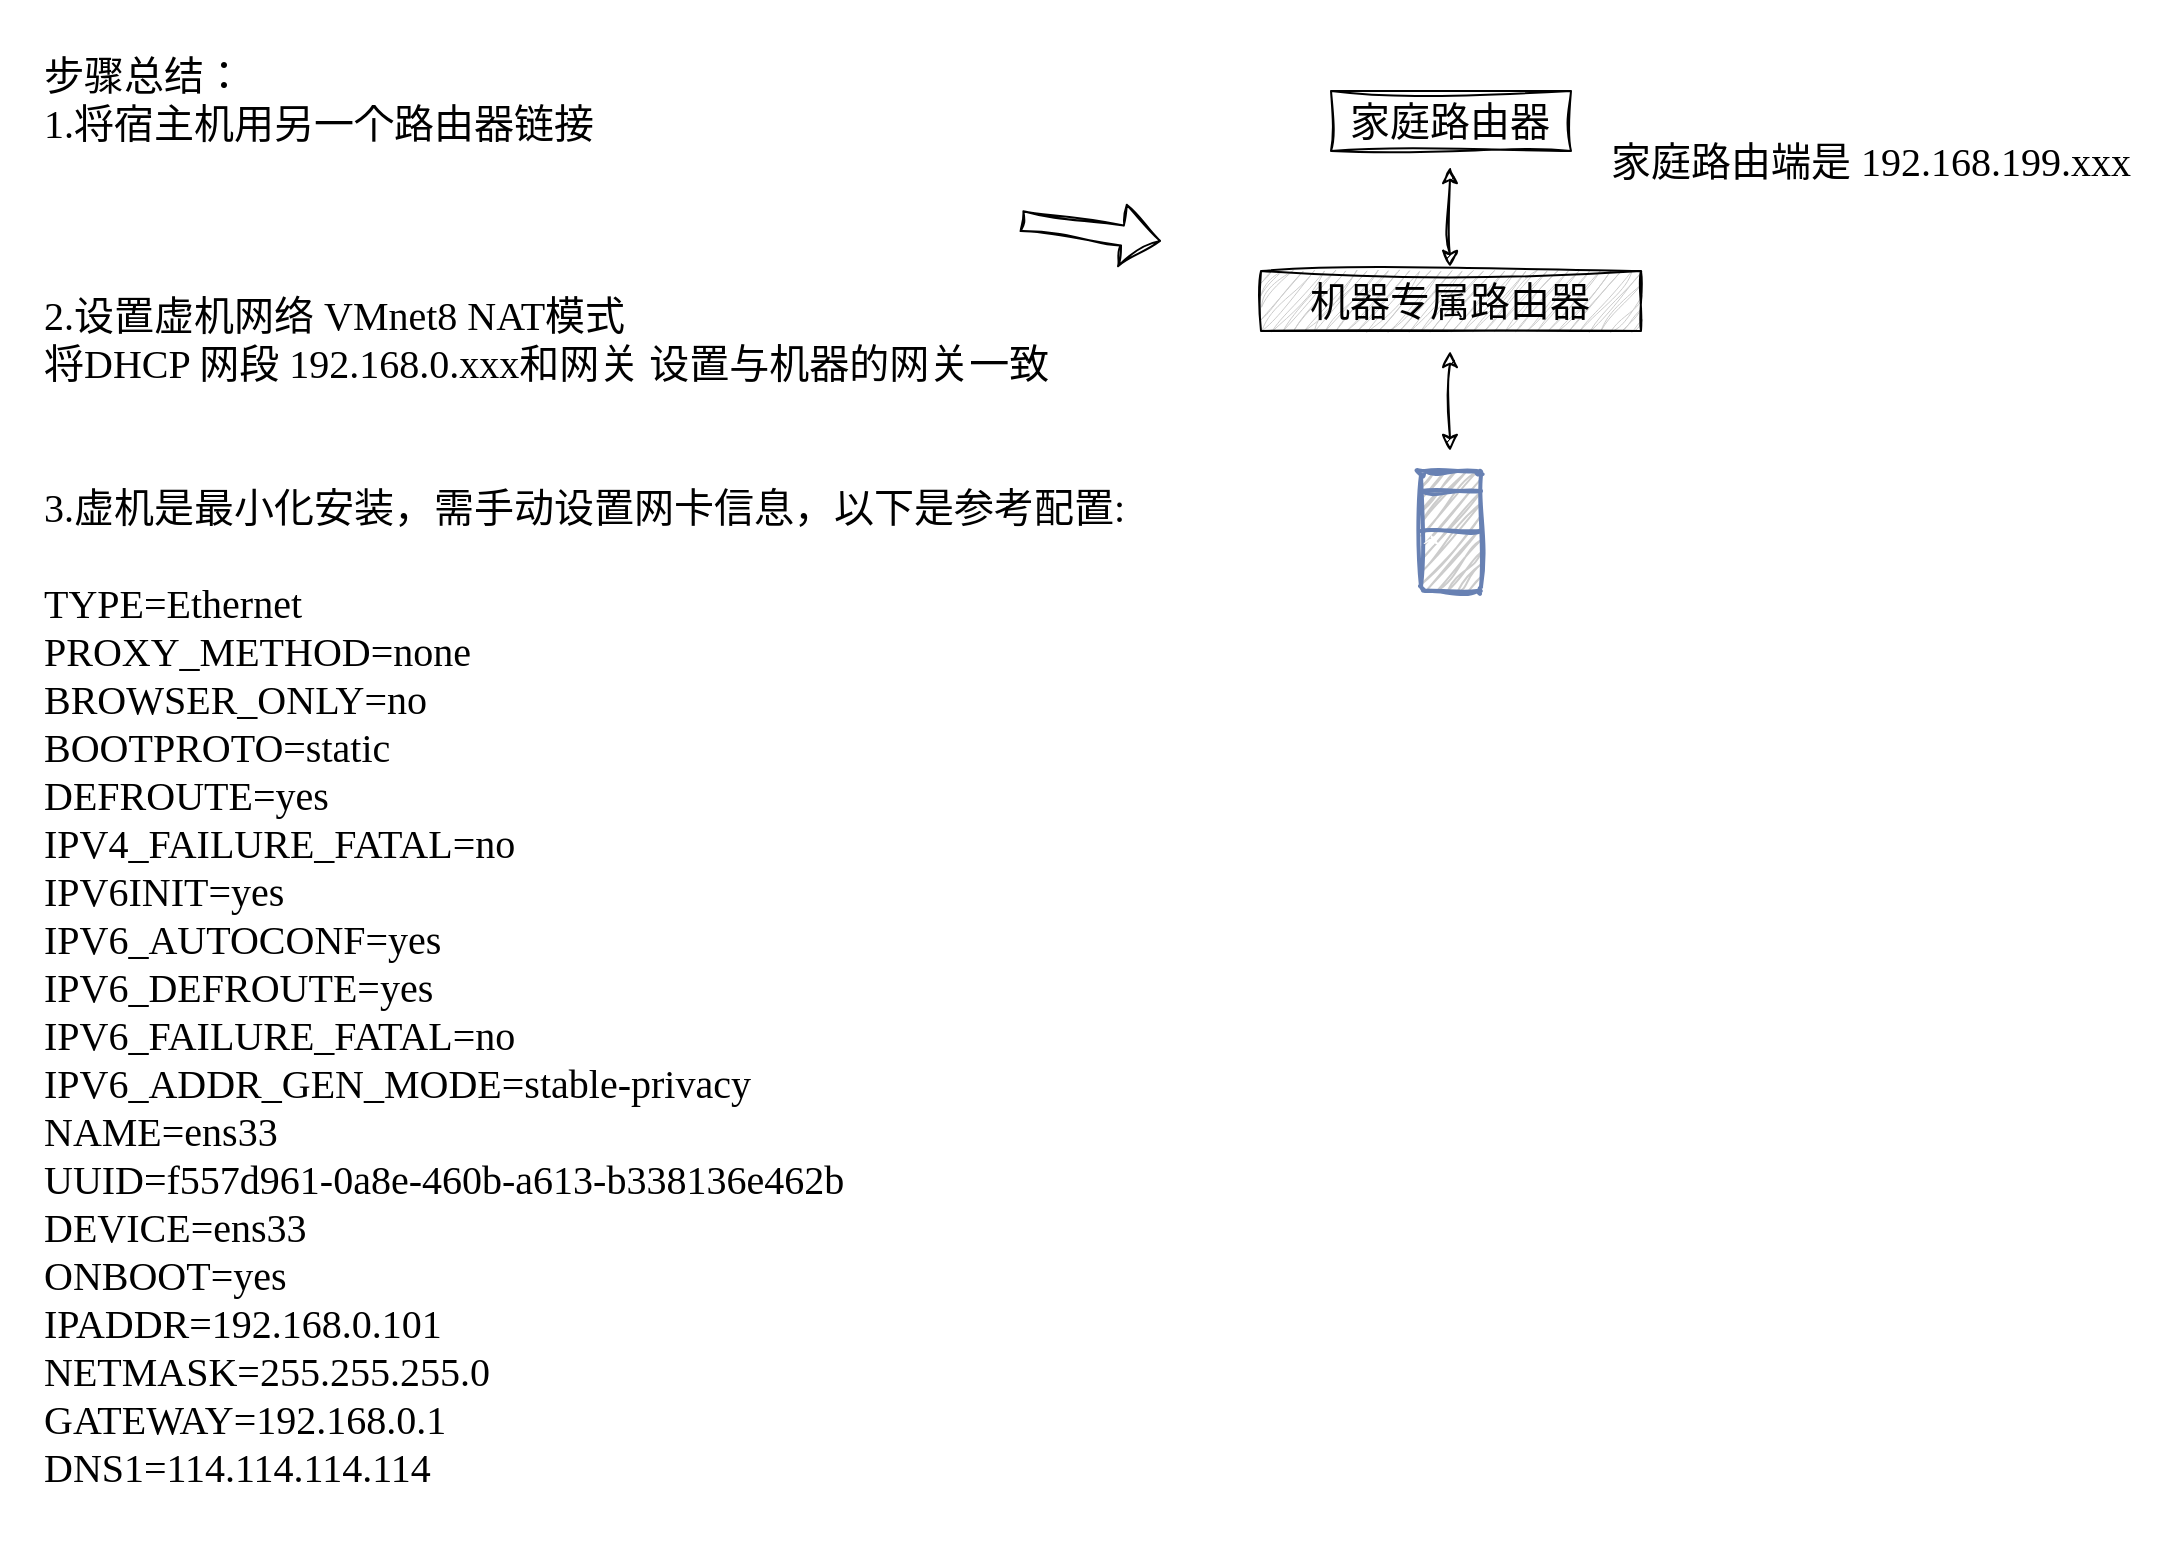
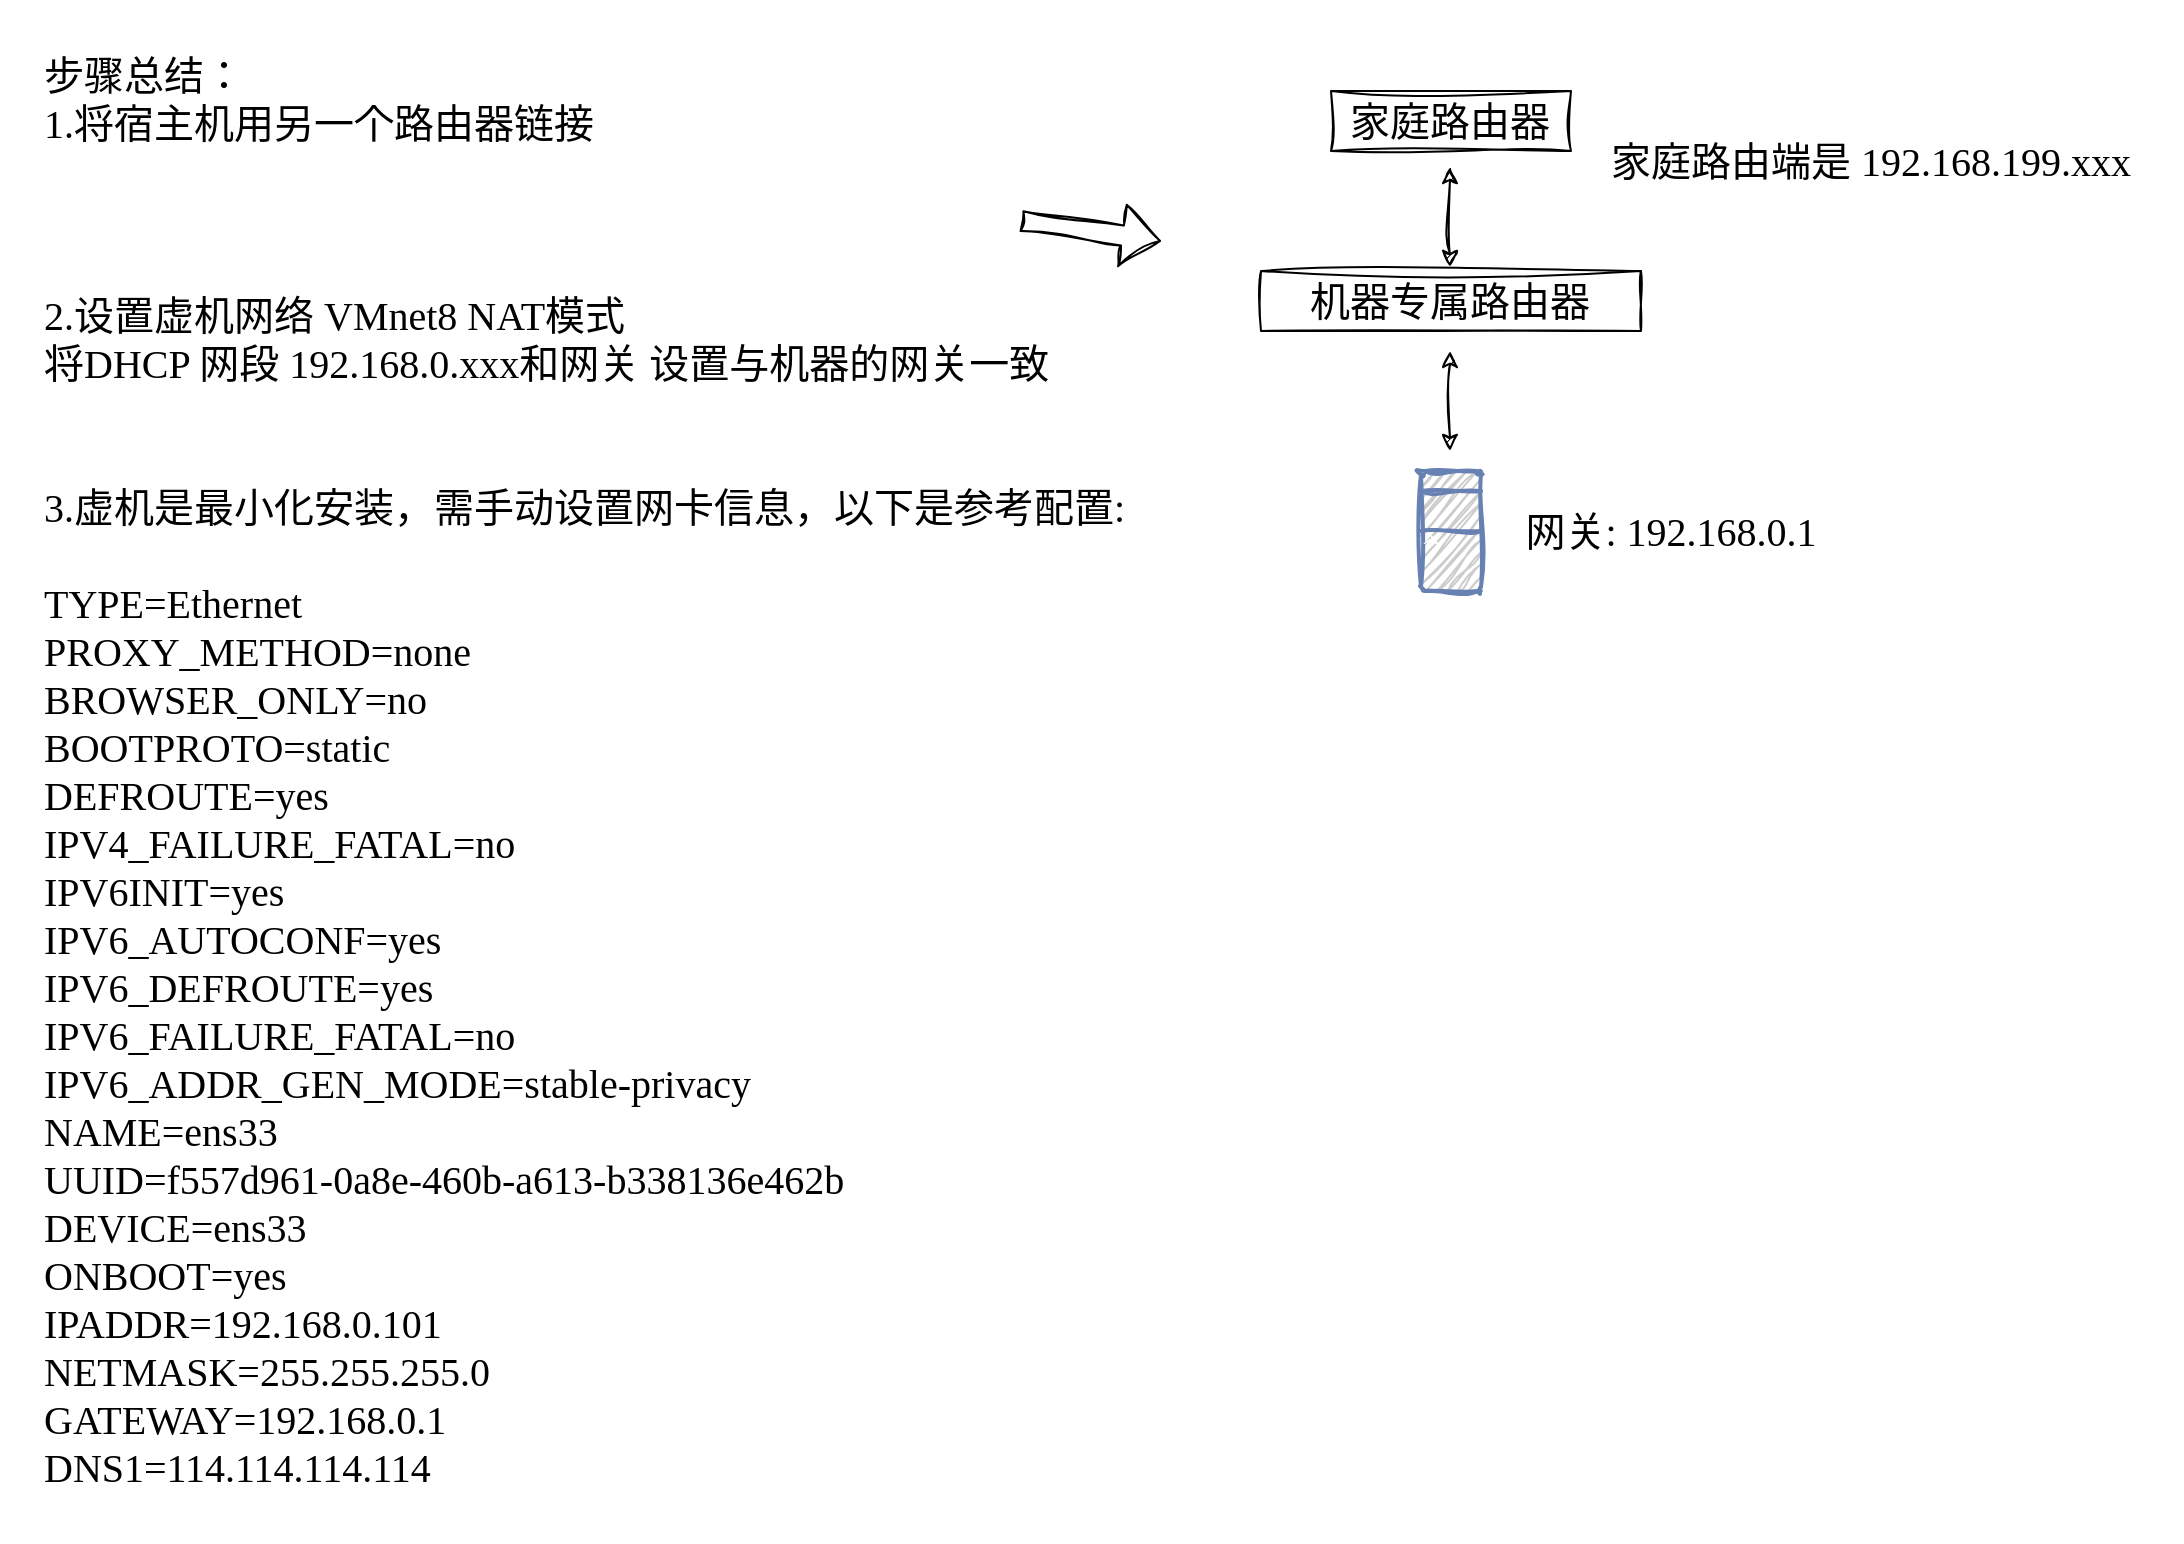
- <mxCell id="4" value="机器专属路由器" style="rounded=0;whiteSpace=wrap;html=1;sketch=1;hachureGap=4;jiggle=2;curveFitting=1;fontFamily=Architects Daughter;fontSource=https%3A%2F%2Ffonts.googleapis.com%2Fcss%3Ffamily%3DArchitects%2BDaughter;fontSize=20;fillColor=#cccccc;" vertex="1" parent="1"><mxGeometry x="630" y="135" width="190" height="30" as="geometry" /></mxCell>
+ <mxCell id="4" value="机器专属路由器" style="rounded=0;whiteSpace=wrap;html=1;sketch=1;hachureGap=4;jiggle=2;curveFitting=1;fontFamily=Architects Daughter;fontSource=https%3A%2F%2Ffonts.googleapis.com%2Fcss%3Ffamily%3DArchitects%2BDaughter;fontSize=20;" vertex="1" parent="1"><mxGeometry x="630" y="135" width="190" height="30" as="geometry" /></mxCell>
+ <mxCell id="10" value="网关: 192.168.0.1" style="text;html=1;align=center;verticalAlign=middle;resizable=0;points=[];autosize=1;strokeColor=none;fillColor=none;fontSize=20;fontFamily=Architects Daughter;" vertex="1" parent="1"><mxGeometry x="760" y="245" width="150" height="40" as="geometry" /></mxCell>
